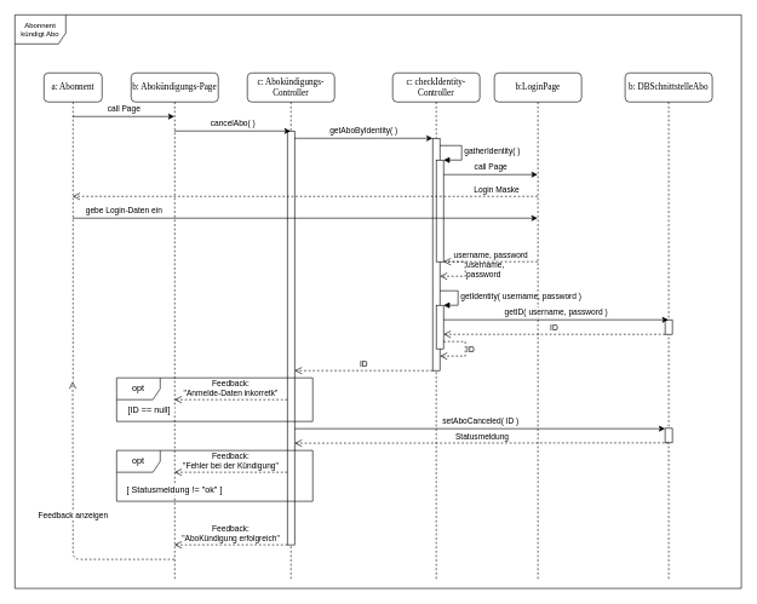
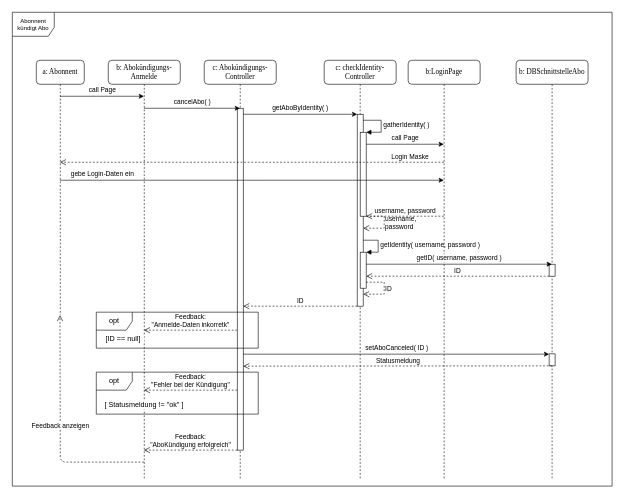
- <mxCell id="11" value="b: Abokündigungs-Page" style="shape=umlLifeline;perimeter=lifelinePerimeter;whiteSpace=wrap;html=1;container=1;collapsible=0;recursiveResize=0;outlineConnect=0;rounded=1;shadow=0;comic=0;labelBackgroundColor=none;strokeColor=#000000;strokeWidth=1;fillColor=#FFFFFF;fontFamily=Verdana;fontSize=12;fontColor=#000000;align=center;size=40;" parent="1" vertex="1"><mxGeometry x="180" y="100" width="120" height="700" as="geometry" /></mxCell>
+ <mxCell id="11" value="b: Abokündigungs-Anmelde" style="shape=umlLifeline;perimeter=lifelinePerimeter;whiteSpace=wrap;html=1;container=1;collapsible=0;recursiveResize=0;outlineConnect=0;rounded=1;shadow=0;comic=0;labelBackgroundColor=none;strokeColor=#000000;strokeWidth=1;fillColor=#FFFFFF;fontFamily=Verdana;fontSize=12;fontColor=#000000;align=center;size=40;" parent="1" vertex="1"><mxGeometry x="180" y="100" width="120" height="700" as="geometry" /></mxCell>
